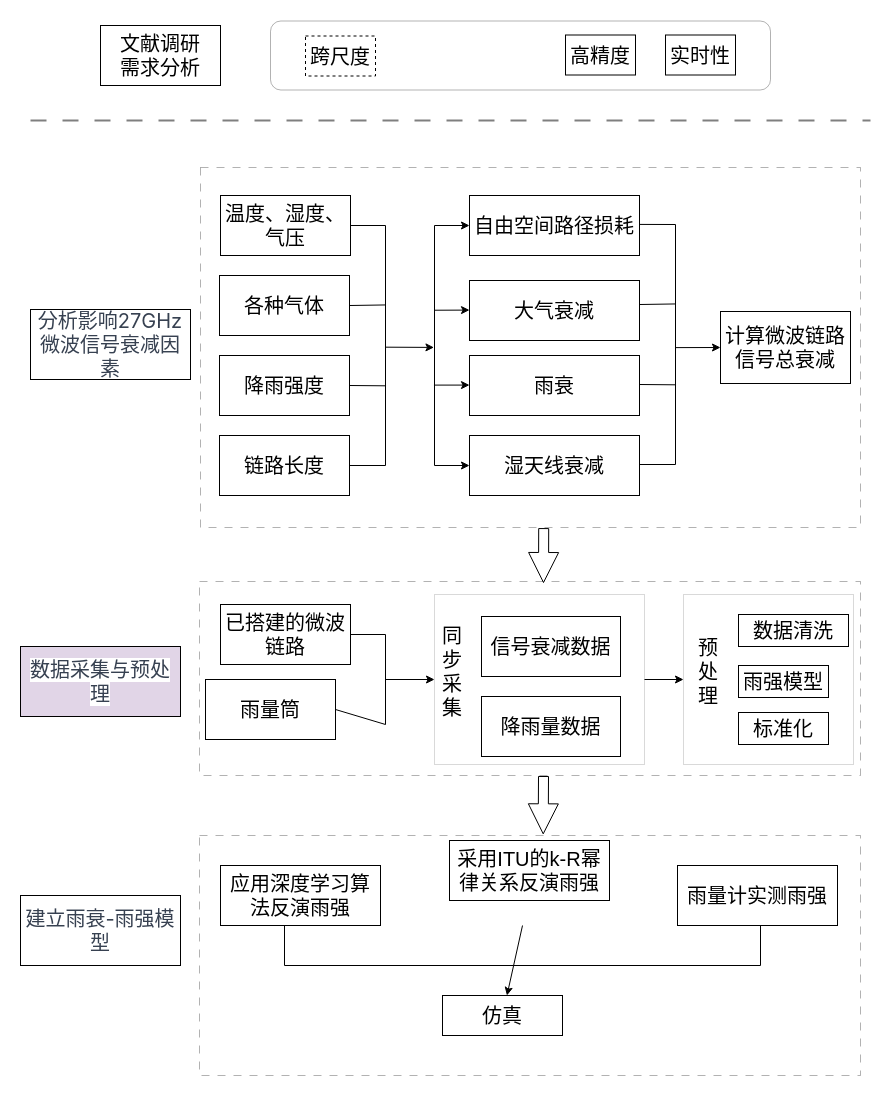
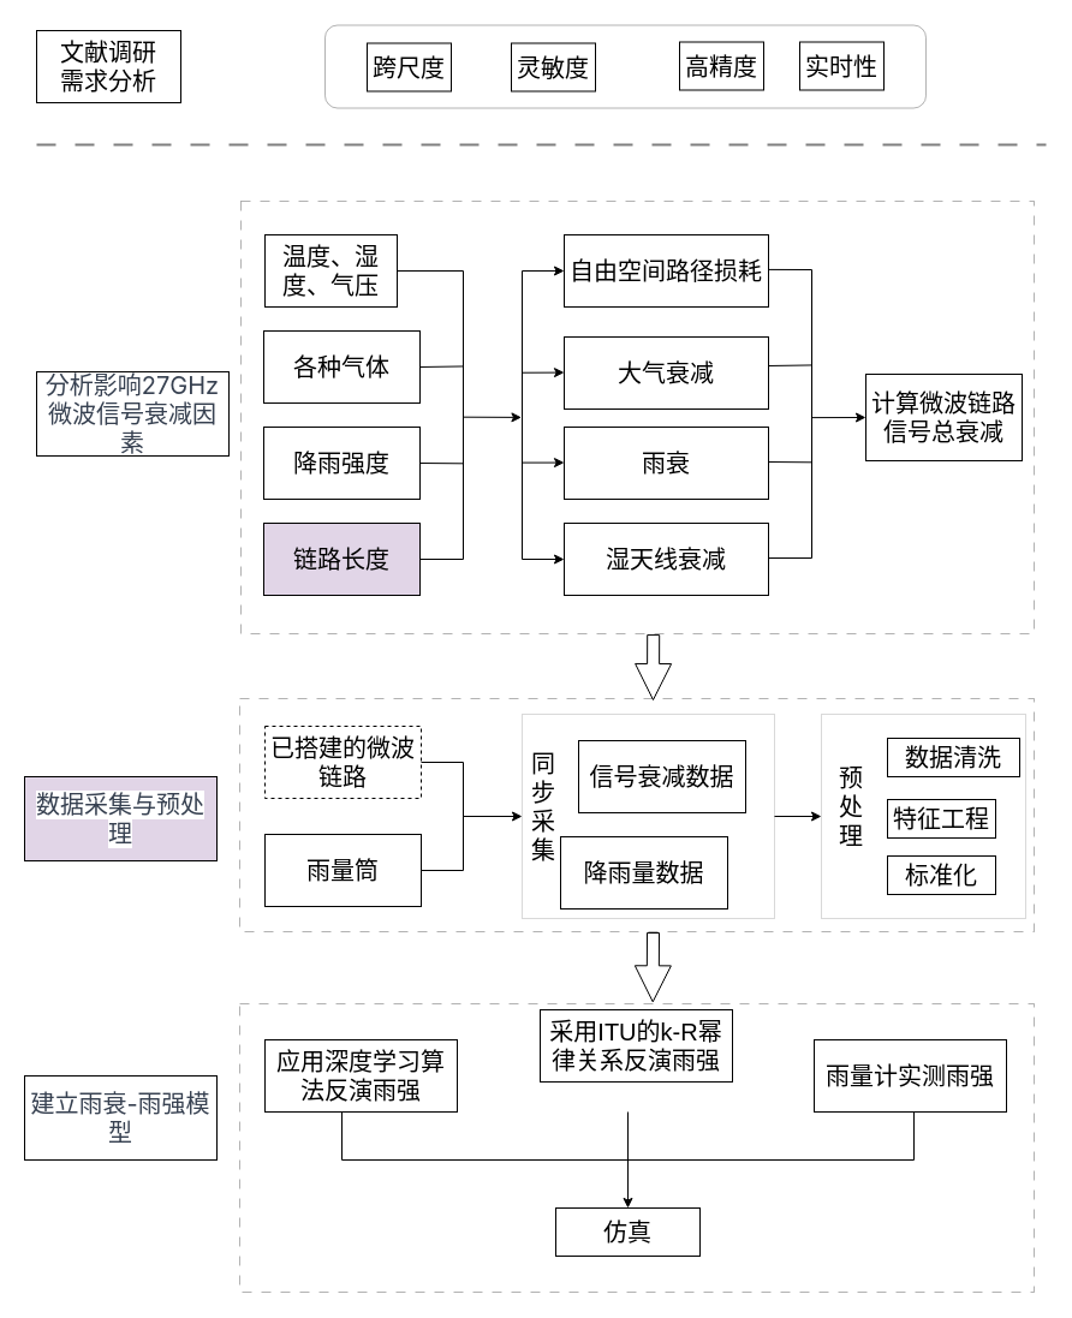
- <mxCell id="4" value="&lt;font style=&quot;font-size: 20px;&quot;&gt;文献调研&lt;/font&gt;&lt;div style=&quot;font-size: 20px;&quot;&gt;需求分析&lt;/div&gt;" style="whiteSpace=wrap;html=1;" vertex="1" parent="1"><mxGeometry x="100" y="25" width="120" height="60" as="geometry" /></mxCell>
+ <mxCell id="4" value="&lt;font style=&quot;font-size: 20px;&quot;&gt;文献调研&lt;/font&gt;&lt;div style=&quot;font-size: 20px;&quot;&gt;需求分析&lt;/div&gt;" style="whiteSpace=wrap;html=1;" vertex="1" parent="1"><mxGeometry x="30" y="25" width="120" height="60" as="geometry" /></mxCell>
- <mxCell id="35" value="&lt;font style=&quot;font-size: 20px;&quot;&gt;&lt;font style=&quot;font-size: 20px;&quot;&gt;跨尺&lt;/font&gt;度&lt;/font&gt;" style="whiteSpace=wrap;html=1;dashed=1;" vertex="1" parent="1"><mxGeometry x="305" y="35.5" width="70" height="40" as="geometry" /></mxCell>
+ <mxCell id="35" value="&lt;font style=&quot;font-size: 20px;&quot;&gt;&lt;font style=&quot;font-size: 20px;&quot;&gt;跨尺&lt;/font&gt;度&lt;/font&gt;" style="whiteSpace=wrap;html=1;" vertex="1" parent="1"><mxGeometry x="305" y="35.5" width="70" height="40" as="geometry" /></mxCell>
+ <mxCell id="36" value="&lt;font style=&quot;font-size: 20px;&quot;&gt;灵敏度&lt;/font&gt;" style="whiteSpace=wrap;html=1;" vertex="1" parent="1"><mxGeometry x="425" y="35.5" width="70" height="40" as="geometry" /></mxCell>
- <mxCell id="9" value="&lt;font style=&quot;font-size: 20px;&quot;&gt;温度、湿度、气压&lt;/font&gt;" style="rounded=0;whiteSpace=wrap;html=1;" vertex="1" parent="1"><mxGeometry x="220" y="195" width="130" height="60" as="geometry" /></mxCell>
+ <mxCell id="9" value="&lt;font style=&quot;font-size: 20px;&quot;&gt;温度、湿度、气压&lt;/font&gt;" style="rounded=0;whiteSpace=wrap;html=1;" vertex="1" parent="1"><mxGeometry x="220" y="195" width="110" height="60" as="geometry" /></mxCell>
- <mxCell id="12" value="&lt;span style=&quot;font-size: 20px;&quot;&gt;链路长度&lt;/span&gt;" style="rounded=0;whiteSpace=wrap;html=1;" vertex="1" parent="1"><mxGeometry x="219" y="435" width="130" height="60" as="geometry" /></mxCell>
+ <mxCell id="12" value="&lt;span style=&quot;font-size: 20px;&quot;&gt;链路长度&lt;/span&gt;" style="rounded=0;whiteSpace=wrap;html=1;fillColor=#e1d5e7;" vertex="1" parent="1"><mxGeometry x="219" y="435" width="130" height="60" as="geometry" /></mxCell>
- <mxCell id="39" value="&lt;span style=&quot;font-size: 20px;&quot;&gt;已搭建的微波链路&lt;/span&gt;" style="rounded=0;whiteSpace=wrap;html=1;" vertex="1" parent="1"><mxGeometry x="220" y="604" width="130" height="60" as="geometry" /></mxCell>
+ <mxCell id="39" value="&lt;span style=&quot;font-size: 20px;&quot;&gt;已搭建的微波链路&lt;/span&gt;" style="rounded=0;whiteSpace=wrap;html=1;dashed=1;" vertex="1" parent="1"><mxGeometry x="220" y="604" width="130" height="60" as="geometry" /></mxCell>
- <mxCell id="53" value="&lt;span style=&quot;font-size: 20px;&quot;&gt;雨强模型&lt;/span&gt;" style="rounded=0;whiteSpace=wrap;html=1;" vertex="1" parent="1"><mxGeometry x="738" y="665" width="90" height="32" as="geometry" /></mxCell>
+ <mxCell id="53" value="&lt;span style=&quot;font-size: 20px;&quot;&gt;特征工程&lt;/span&gt;" style="rounded=0;whiteSpace=wrap;html=1;" vertex="1" parent="1"><mxGeometry x="738" y="665" width="90" height="32" as="geometry" /></mxCell>
- <mxCell id="40" value="&lt;span style=&quot;font-size: 20px;&quot;&gt;雨量筒&lt;/span&gt;" style="rounded=0;whiteSpace=wrap;html=1;" vertex="1" parent="1"><mxGeometry x="205" y="679" width="130" height="60" as="geometry" /></mxCell>
+ <mxCell id="40" value="&lt;span style=&quot;font-size: 20px;&quot;&gt;雨量筒&lt;/span&gt;" style="rounded=0;whiteSpace=wrap;html=1;" vertex="1" parent="1"><mxGeometry x="220" y="694" width="130" height="60" as="geometry" /></mxCell>
- <mxCell id="47" value="&lt;span style=&quot;font-size: 20px;&quot;&gt;降雨量数据&lt;/span&gt;" style="rounded=0;whiteSpace=wrap;html=1;" vertex="1" parent="1"><mxGeometry x="481" y="696" width="139" height="60" as="geometry" /></mxCell>
+ <mxCell id="47" value="&lt;span style=&quot;font-size: 20px;&quot;&gt;降雨量数据&lt;/span&gt;" style="rounded=0;whiteSpace=wrap;html=1;" vertex="1" parent="1"><mxGeometry x="466" y="696" width="139" height="60" as="geometry" /></mxCell>
- <mxCell id="62" value="&lt;span style=&quot;font-size: 20px;&quot;&gt;仿真&lt;/span&gt;" style="rounded=0;whiteSpace=wrap;html=1;" vertex="1" parent="1"><mxGeometry x="442" y="995" width="120" height="40" as="geometry" /></mxCell>
+ <mxCell id="62" value="&lt;span style=&quot;font-size: 20px;&quot;&gt;仿真&lt;/span&gt;" style="rounded=0;whiteSpace=wrap;html=1;" vertex="1" parent="1"><mxGeometry x="462" y="1005" width="120" height="40" as="geometry" /></mxCell>
